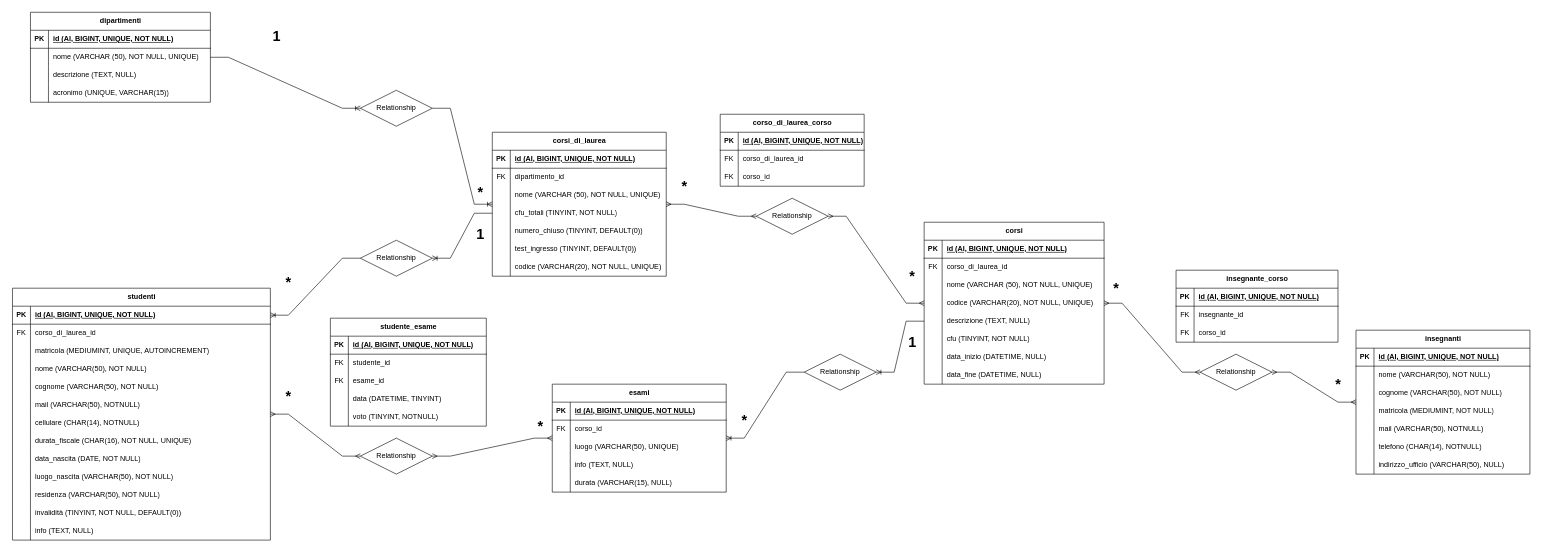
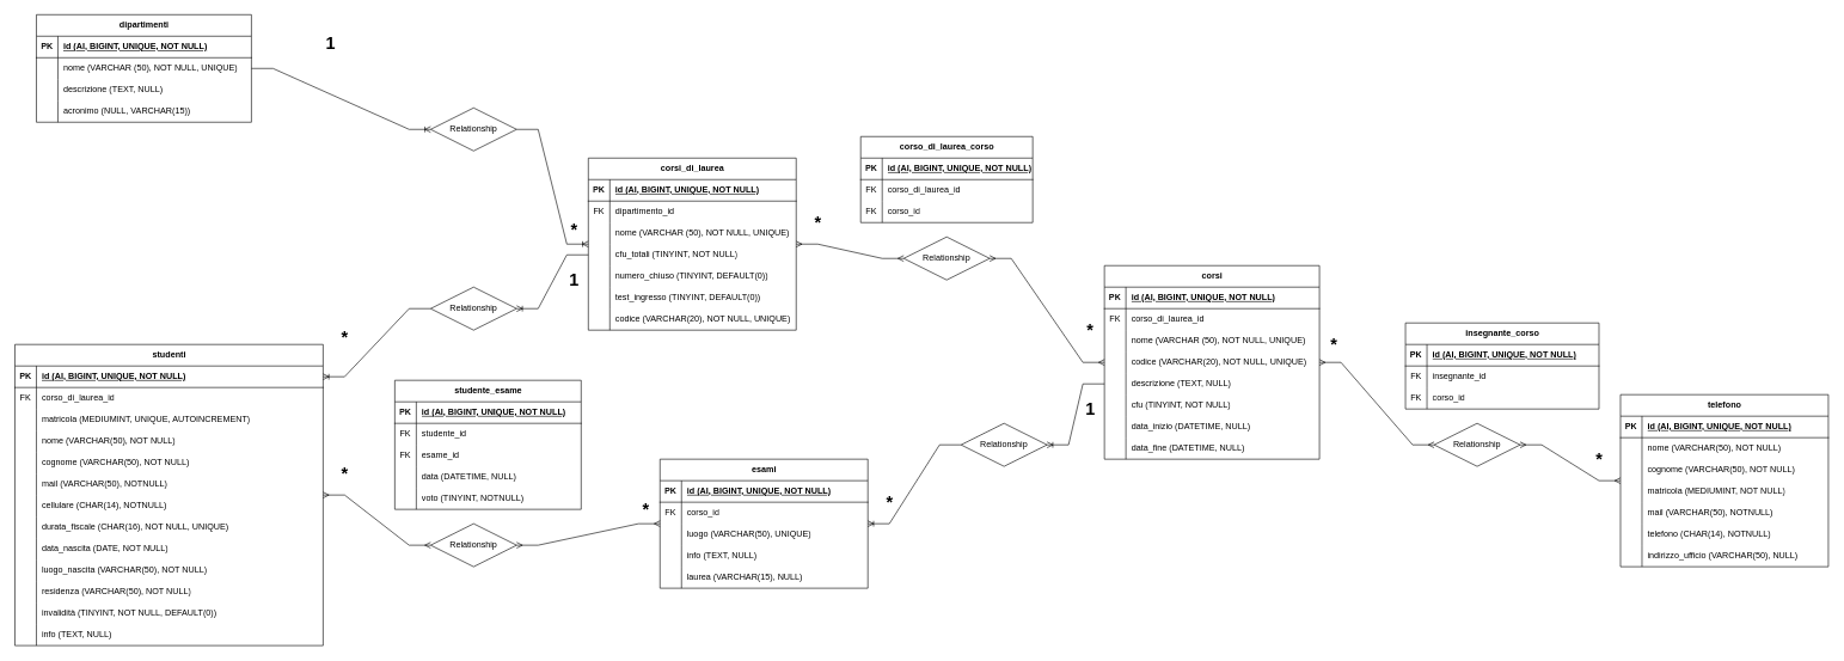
- <mxCell id="14" value="acronimo (UNIQUE, VARCHAR(15))" style="shape=partialRectangle;connectable=0;fillColor=none;top=0;left=0;bottom=0;right=0;align=left;spacingLeft=6;overflow=hidden;whiteSpace=wrap;html=1;" vertex="1" parent="12"><mxGeometry x="30" width="270" height="30" as="geometry"><mxRectangle width="270" height="30" as="alternateBounds" /></mxGeometry></mxCell>
+ <mxCell id="14" value="acronimo (NULL, VARCHAR(15))" style="shape=partialRectangle;connectable=0;fillColor=none;top=0;left=0;bottom=0;right=0;align=left;spacingLeft=6;overflow=hidden;whiteSpace=wrap;html=1;" vertex="1" parent="12"><mxGeometry x="30" width="270" height="30" as="geometry"><mxRectangle width="270" height="30" as="alternateBounds" /></mxGeometry></mxCell>
- <mxCell id="62" value="insegnanti" style="shape=table;startSize=30;container=1;collapsible=1;childLayout=tableLayout;fixedRows=1;rowLines=0;fontStyle=1;align=center;resizeLast=1;html=1;" vertex="1" parent="1"><mxGeometry x="2260" y="550" width="290" height="240" as="geometry" /></mxCell>
+ <mxCell id="62" value="telefono" style="shape=table;startSize=30;container=1;collapsible=1;childLayout=tableLayout;fixedRows=1;rowLines=0;fontStyle=1;align=center;resizeLast=1;html=1;" vertex="1" parent="1"><mxGeometry x="2260" y="550" width="290" height="240" as="geometry" /></mxCell>
- <mxCell id="202" value="data (DATETIME, TINYINT)" style="shape=partialRectangle;connectable=0;fillColor=none;top=0;left=0;bottom=0;right=0;align=left;spacingLeft=6;overflow=hidden;whiteSpace=wrap;html=1;" vertex="1" parent="200"><mxGeometry x="30" width="230" height="30" as="geometry"><mxRectangle width="230" height="30" as="alternateBounds" /></mxGeometry></mxCell>
+ <mxCell id="202" value="data (DATETIME, NULL)" style="shape=partialRectangle;connectable=0;fillColor=none;top=0;left=0;bottom=0;right=0;align=left;spacingLeft=6;overflow=hidden;whiteSpace=wrap;html=1;" vertex="1" parent="200"><mxGeometry x="30" width="230" height="30" as="geometry"><mxRectangle width="230" height="30" as="alternateBounds" /></mxGeometry></mxCell>
- <mxCell id="99" value="durata (VARCHAR(15), NULL)" style="shape=partialRectangle;connectable=0;fillColor=none;top=0;left=0;bottom=0;right=0;align=left;spacingLeft=6;overflow=hidden;whiteSpace=wrap;html=1;" vertex="1" parent="97"><mxGeometry x="30" width="260" height="30" as="geometry"><mxRectangle width="260" height="30" as="alternateBounds" /></mxGeometry></mxCell>
+ <mxCell id="99" value="laurea (VARCHAR(15), NULL)" style="shape=partialRectangle;connectable=0;fillColor=none;top=0;left=0;bottom=0;right=0;align=left;spacingLeft=6;overflow=hidden;whiteSpace=wrap;html=1;" vertex="1" parent="97"><mxGeometry x="30" width="260" height="30" as="geometry"><mxRectangle width="260" height="30" as="alternateBounds" /></mxGeometry></mxCell>
